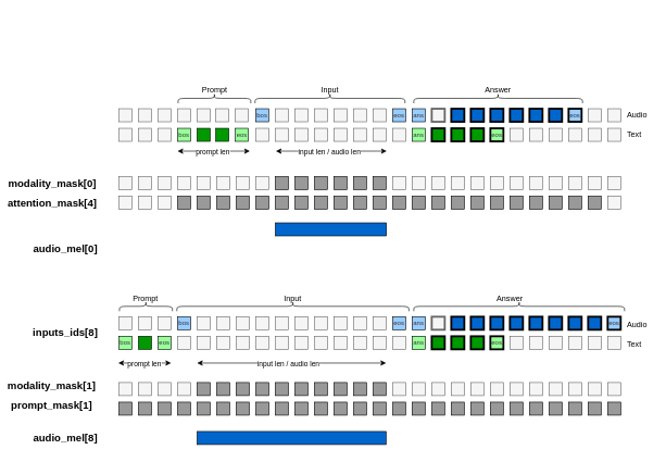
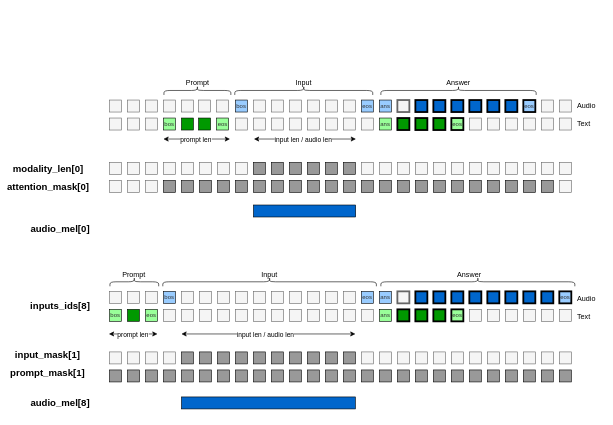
- <mxCell id="130" value="&lt;font style=&quot;font-size: 16px;&quot;&gt;&lt;b&gt;modality_mask[0]&lt;/b&gt;&lt;/font&gt;" style="text;html=1;align=center;verticalAlign=middle;whiteSpace=wrap;rounded=0;" vertex="1" parent="1"><mxGeometry x="22" y="265.06" width="116.06" height="30" as="geometry" /></mxCell>
+ <mxCell id="130" value="&lt;font style=&quot;font-size: 16px;&quot;&gt;&lt;b&gt;modality_len[0]&lt;/b&gt;&lt;/font&gt;" style="text;html=1;align=center;verticalAlign=middle;whiteSpace=wrap;rounded=0;" vertex="1" parent="1"><mxGeometry x="22" y="265.06" width="116.06" height="30" as="geometry" /></mxCell>
- <mxCell id="134" value="&lt;font style=&quot;font-size: 16px;&quot;&gt;&lt;b&gt;attention_mask[4]&lt;/b&gt;&lt;/font&gt;" style="text;html=1;align=center;verticalAlign=middle;whiteSpace=wrap;rounded=0;" vertex="1" parent="1"><mxGeometry x="22" y="295.06" width="116.06" height="30" as="geometry" /></mxCell>
+ <mxCell id="134" value="&lt;font style=&quot;font-size: 16px;&quot;&gt;&lt;b&gt;attention_mask[0]&lt;/b&gt;&lt;/font&gt;" style="text;html=1;align=center;verticalAlign=middle;whiteSpace=wrap;rounded=0;" vertex="1" parent="1"><mxGeometry x="22" y="295.06" width="116.06" height="30" as="geometry" /></mxCell>
- <mxCell id="135" value="&lt;font style=&quot;font-size: 16px;&quot;&gt;&lt;b&gt;modality_mask[1]&lt;/b&gt;&lt;/font&gt;" style="text;html=1;align=center;verticalAlign=middle;whiteSpace=wrap;rounded=0;" vertex="1" parent="1"><mxGeometry x="20.56" y="576" width="116.06" height="30" as="geometry" /></mxCell>
+ <mxCell id="135" value="&lt;font style=&quot;font-size: 16px;&quot;&gt;&lt;b&gt;input_mask[1]&lt;/b&gt;&lt;/font&gt;" style="text;html=1;align=center;verticalAlign=middle;whiteSpace=wrap;rounded=0;" vertex="1" parent="1"><mxGeometry x="20.56" y="576" width="116.06" height="30" as="geometry" /></mxCell>
